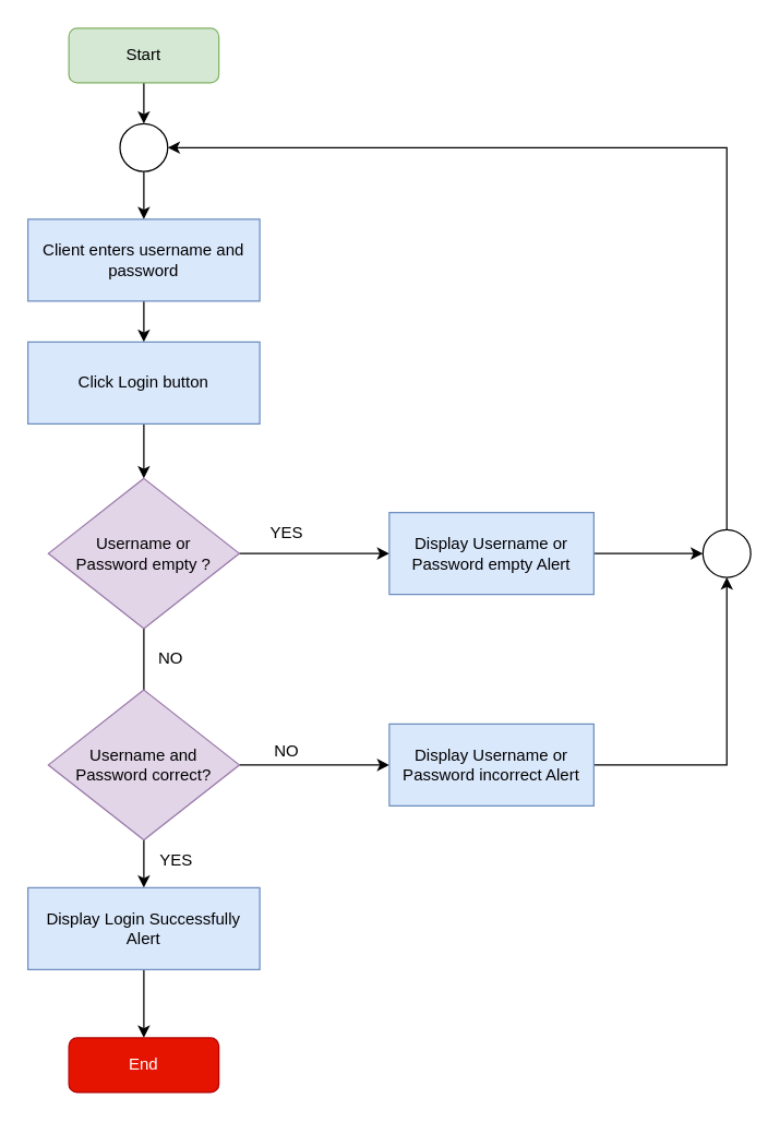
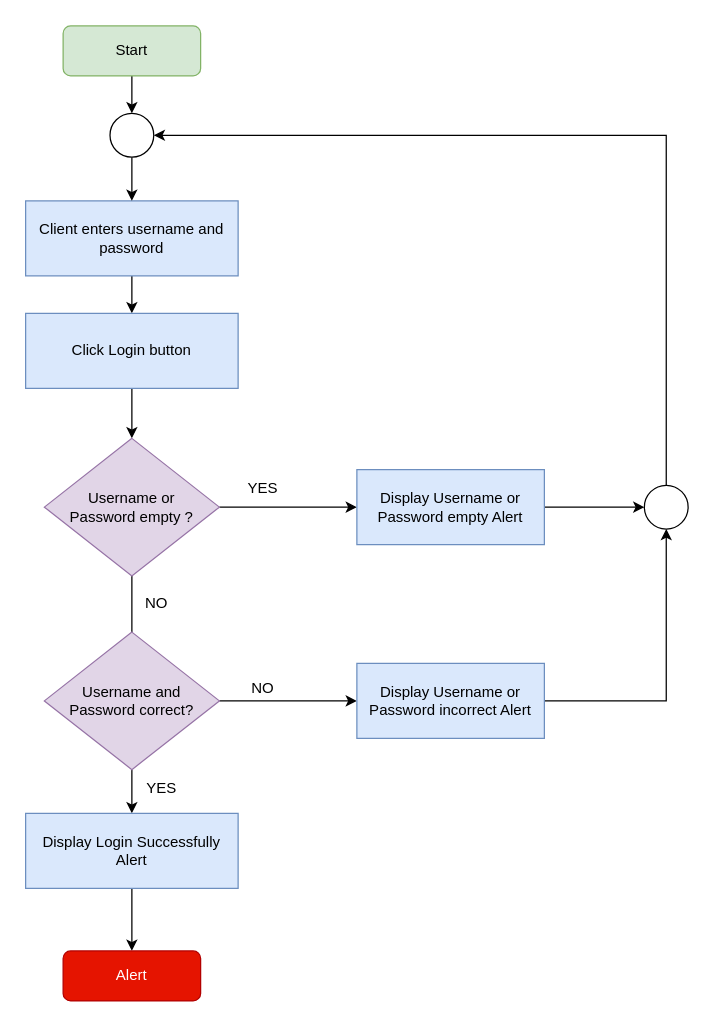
- <mxCell id="23" value="End" style="rounded=1;whiteSpace=wrap;html=1;perimeter=rectanglePerimeter;fillColor=#e51400;strokeColor=#B20000;fontColor=#ffffff;" vertex="1" parent="1"><mxGeometry x="50" y="760" width="110" height="40" as="geometry" /></mxCell>
+ <mxCell id="23" value="Alert" style="rounded=1;whiteSpace=wrap;html=1;perimeter=rectanglePerimeter;fillColor=#e51400;strokeColor=#B20000;fontColor=#ffffff;" vertex="1" parent="1"><mxGeometry x="50" y="760" width="110" height="40" as="geometry" /></mxCell>
